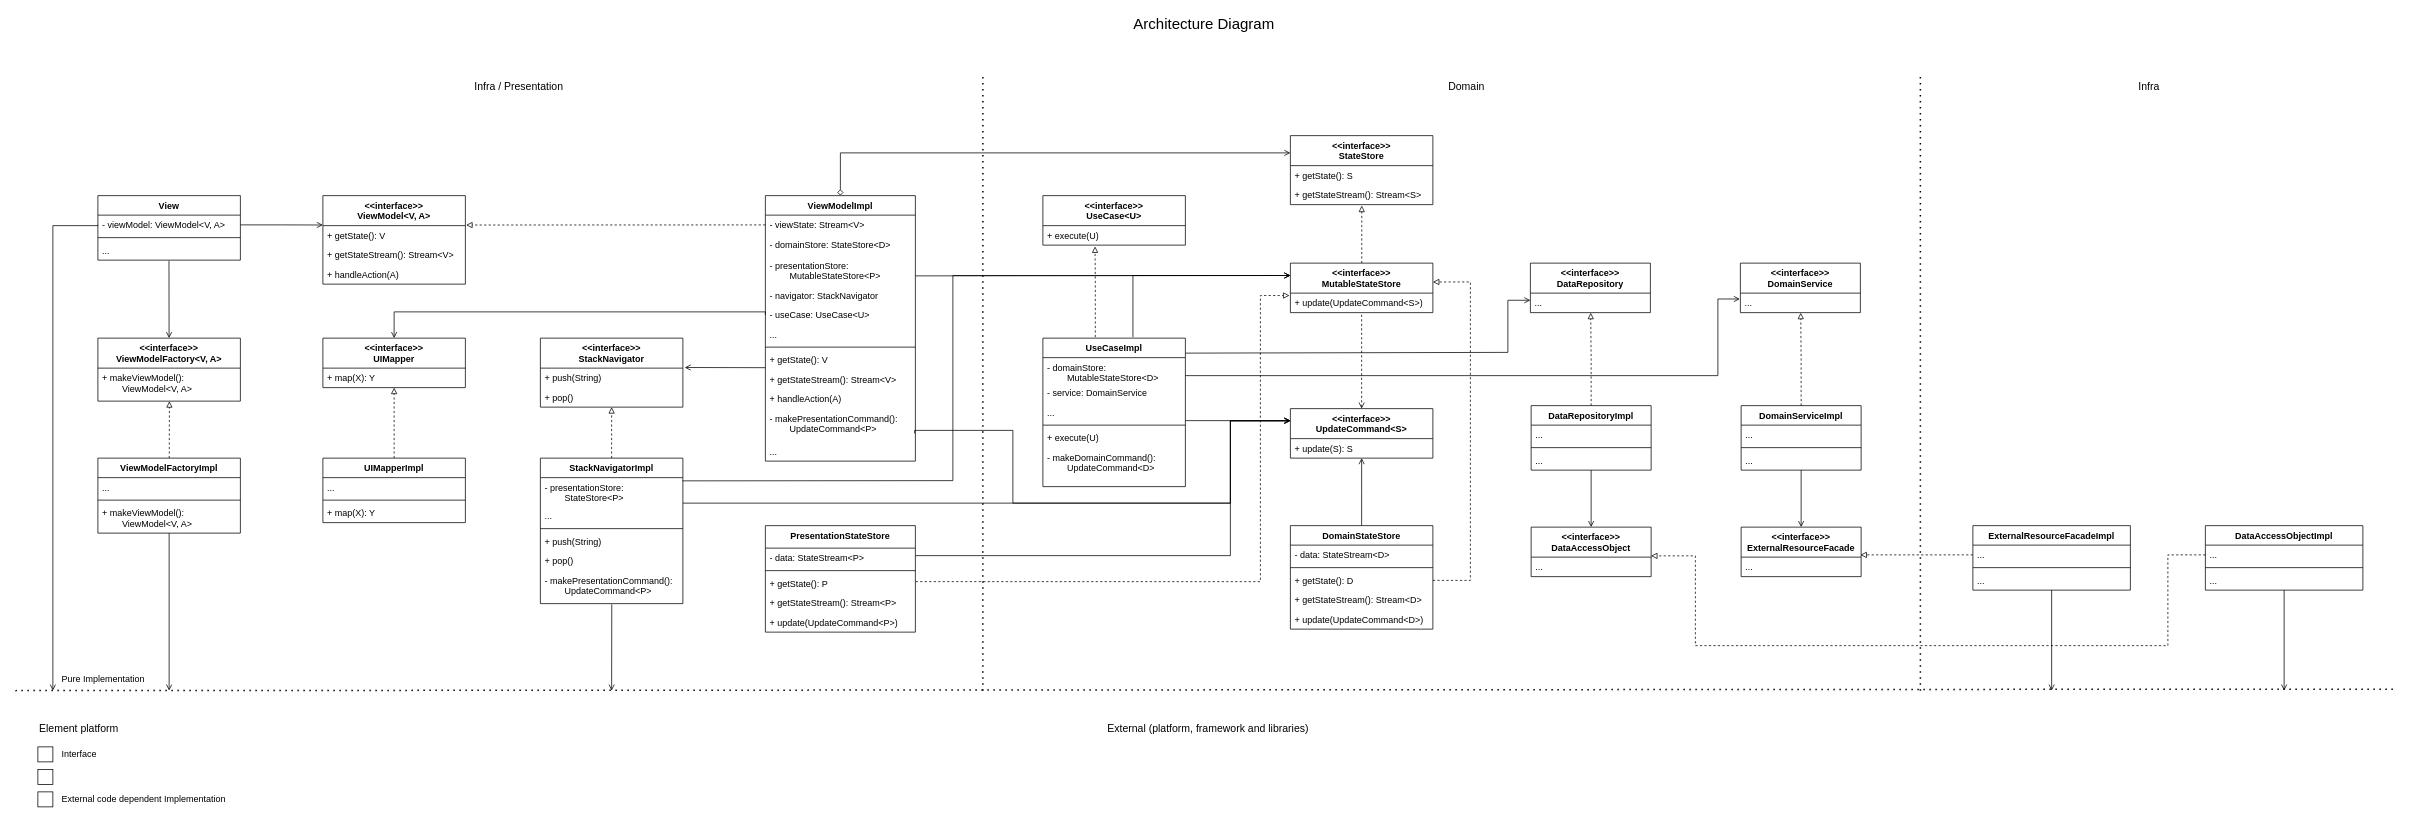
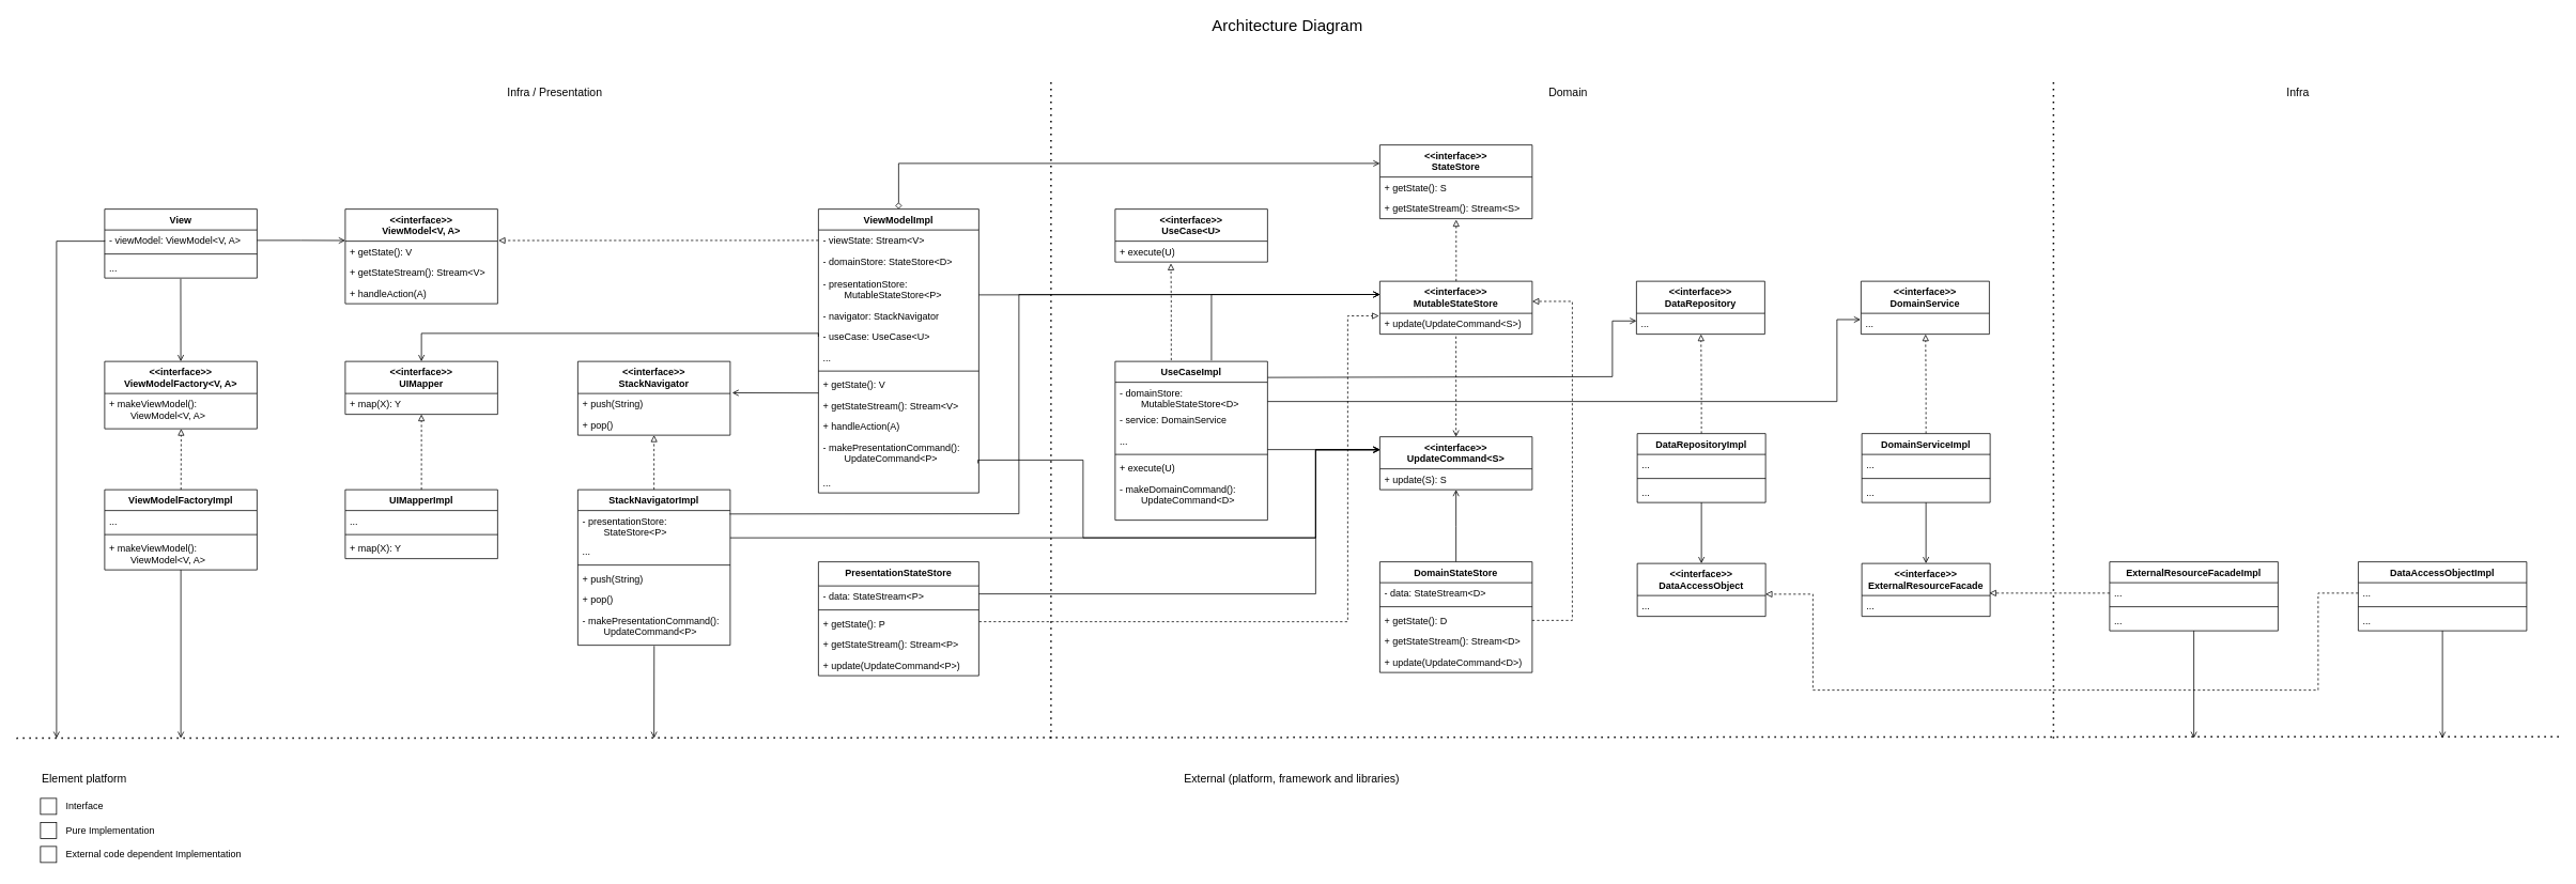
- <mxCell id="125" value="Pure Implementation&amp;nbsp;" style="text;html=1;strokeColor=none;fillColor=none;align=left;verticalAlign=middle;whiteSpace=wrap;rounded=0;dashed=1;dashPattern=1 1;" parent="1" vertex="1"><mxGeometry x="80" y="890" width="170" height="30" as="geometry" /></mxCell>
+ <mxCell id="125" value="Pure Implementation&amp;nbsp;" style="text;html=1;strokeColor=none;fillColor=none;align=left;verticalAlign=middle;whiteSpace=wrap;rounded=0;dashed=1;dashPattern=1 1;" parent="1" vertex="1"><mxGeometry x="80" y="1020" width="170" height="30" as="geometry" /></mxCell>
